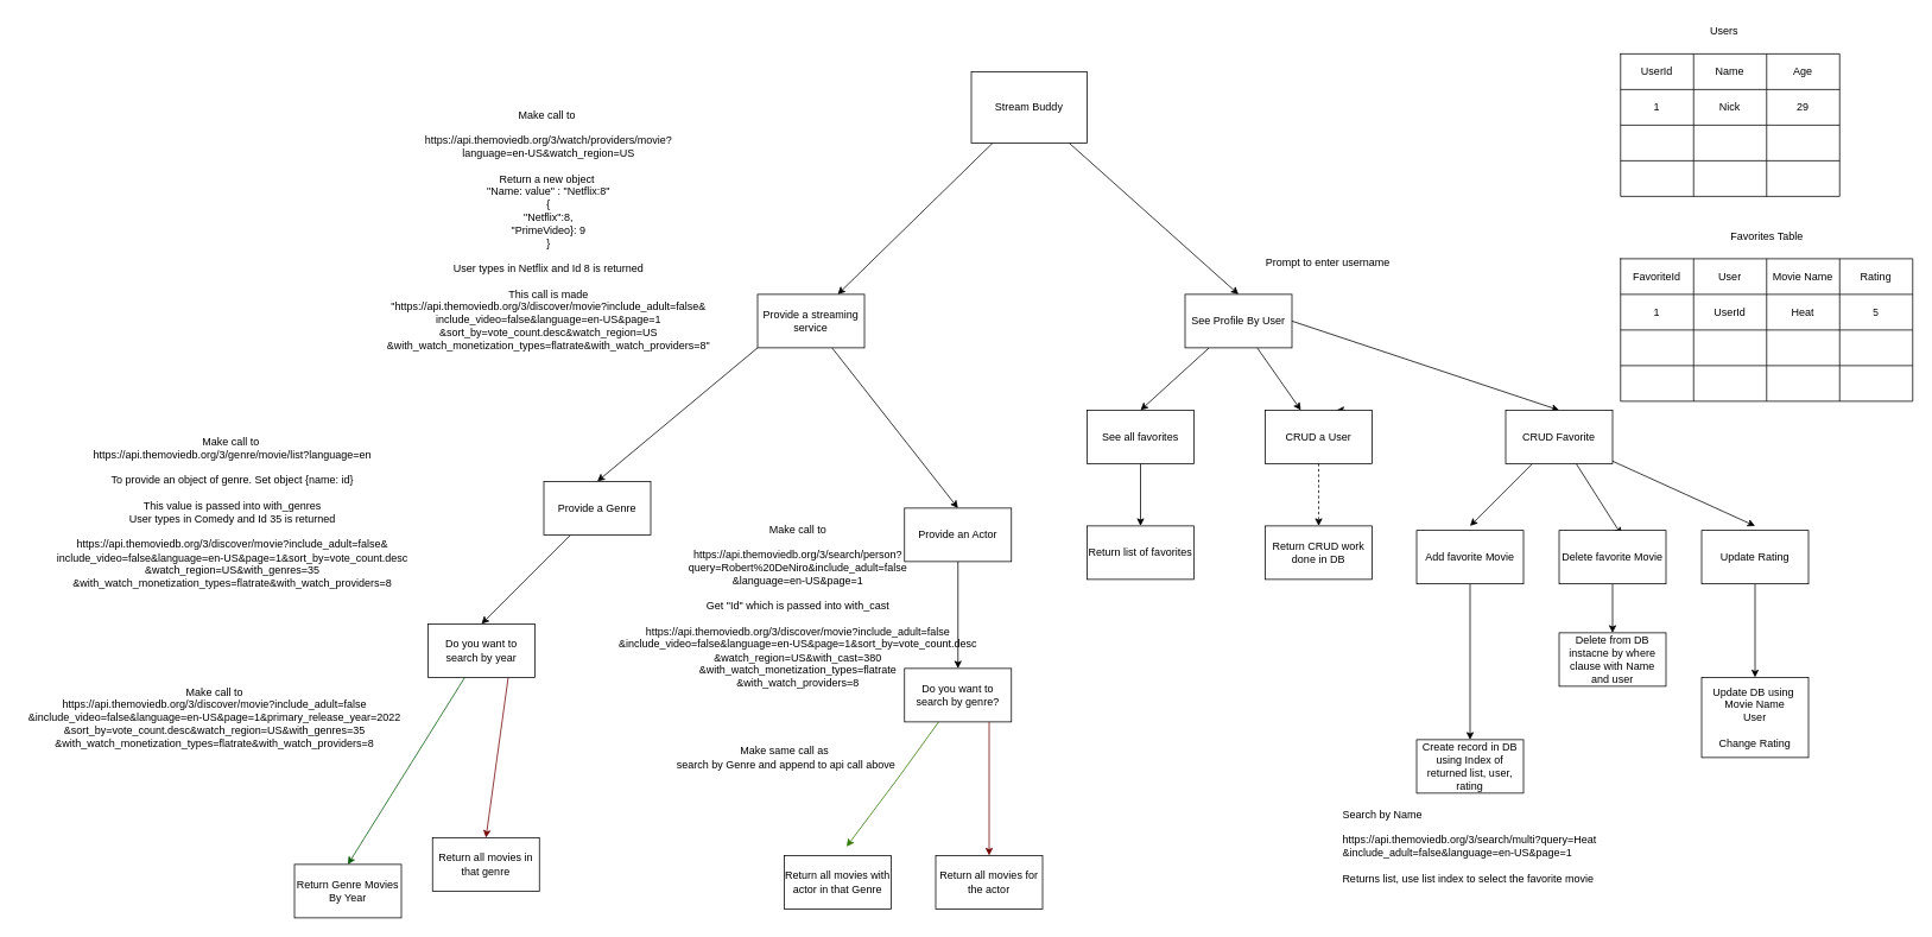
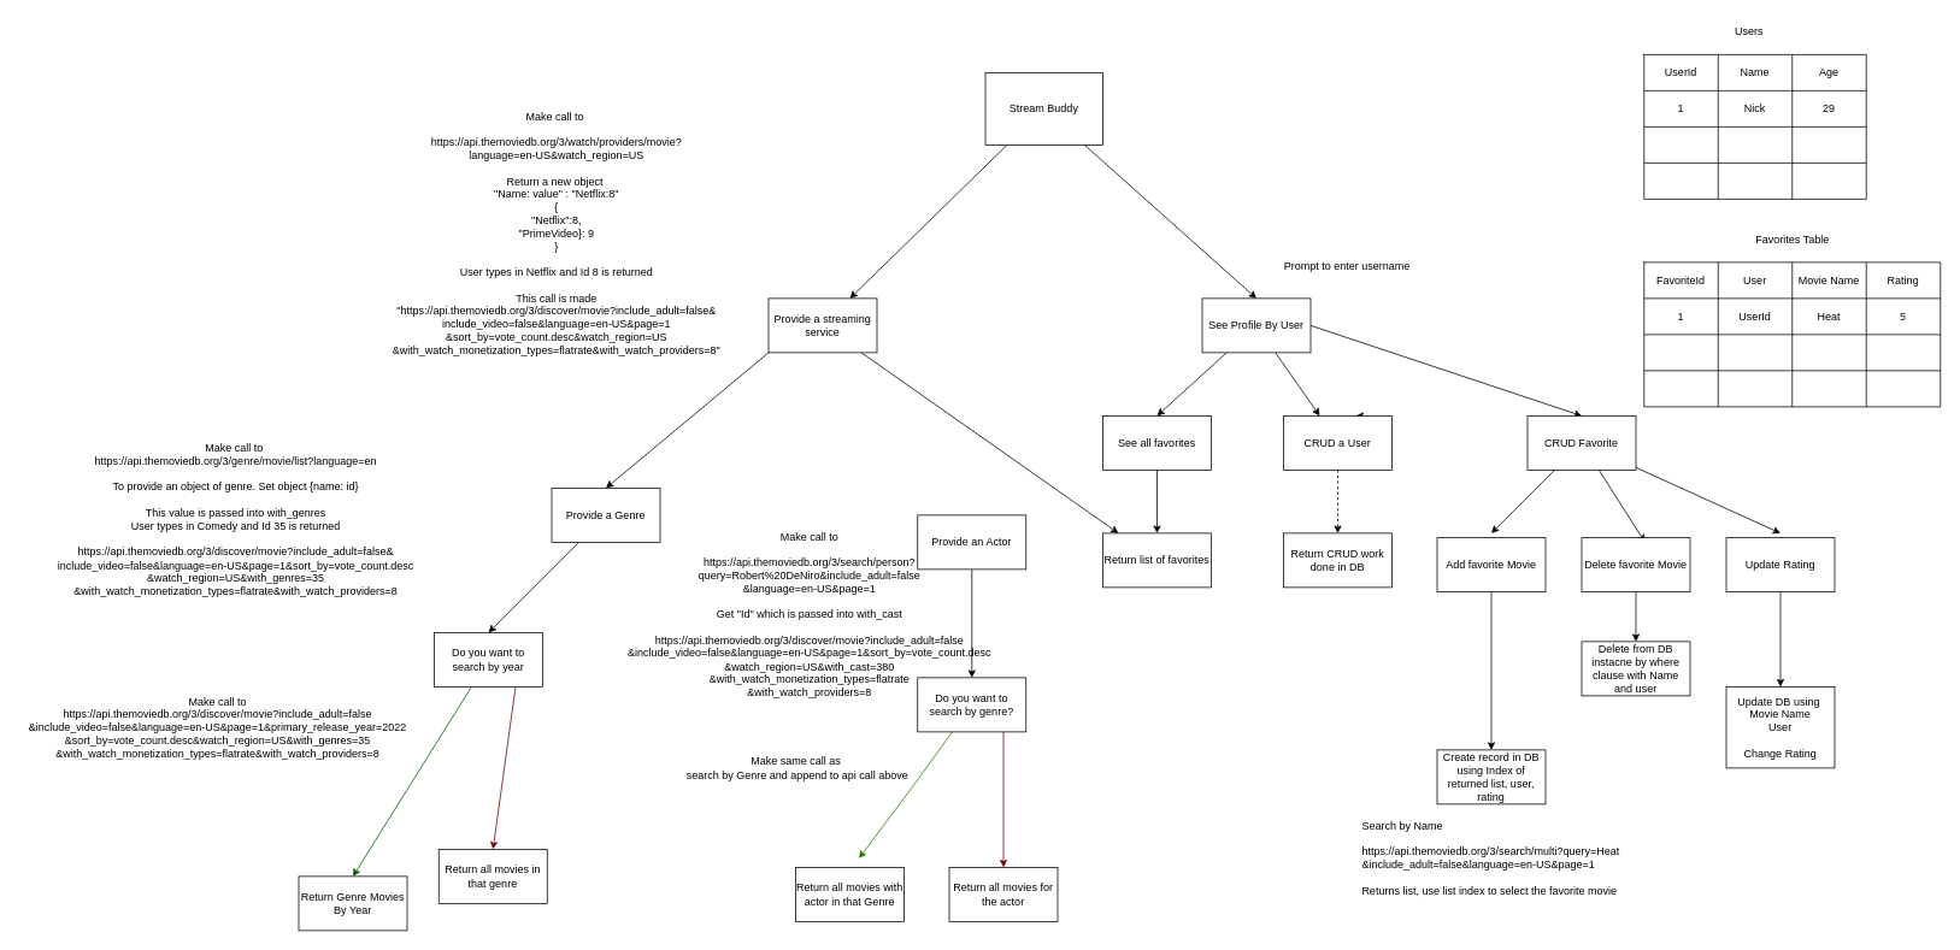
- <mxCell id="11" style="edgeStyle=none;html=1;entryX=0.5;entryY=0;entryDx=0;entryDy=0;" edge="1" parent="1" source="12" target="10"><mxGeometry relative="1" as="geometry" /></mxCell>
+ <mxCell id="11" style="edgeStyle=none;html=1;" edge="1" parent="1" source="12" target="35"><mxGeometry relative="1" as="geometry" /></mxCell>
